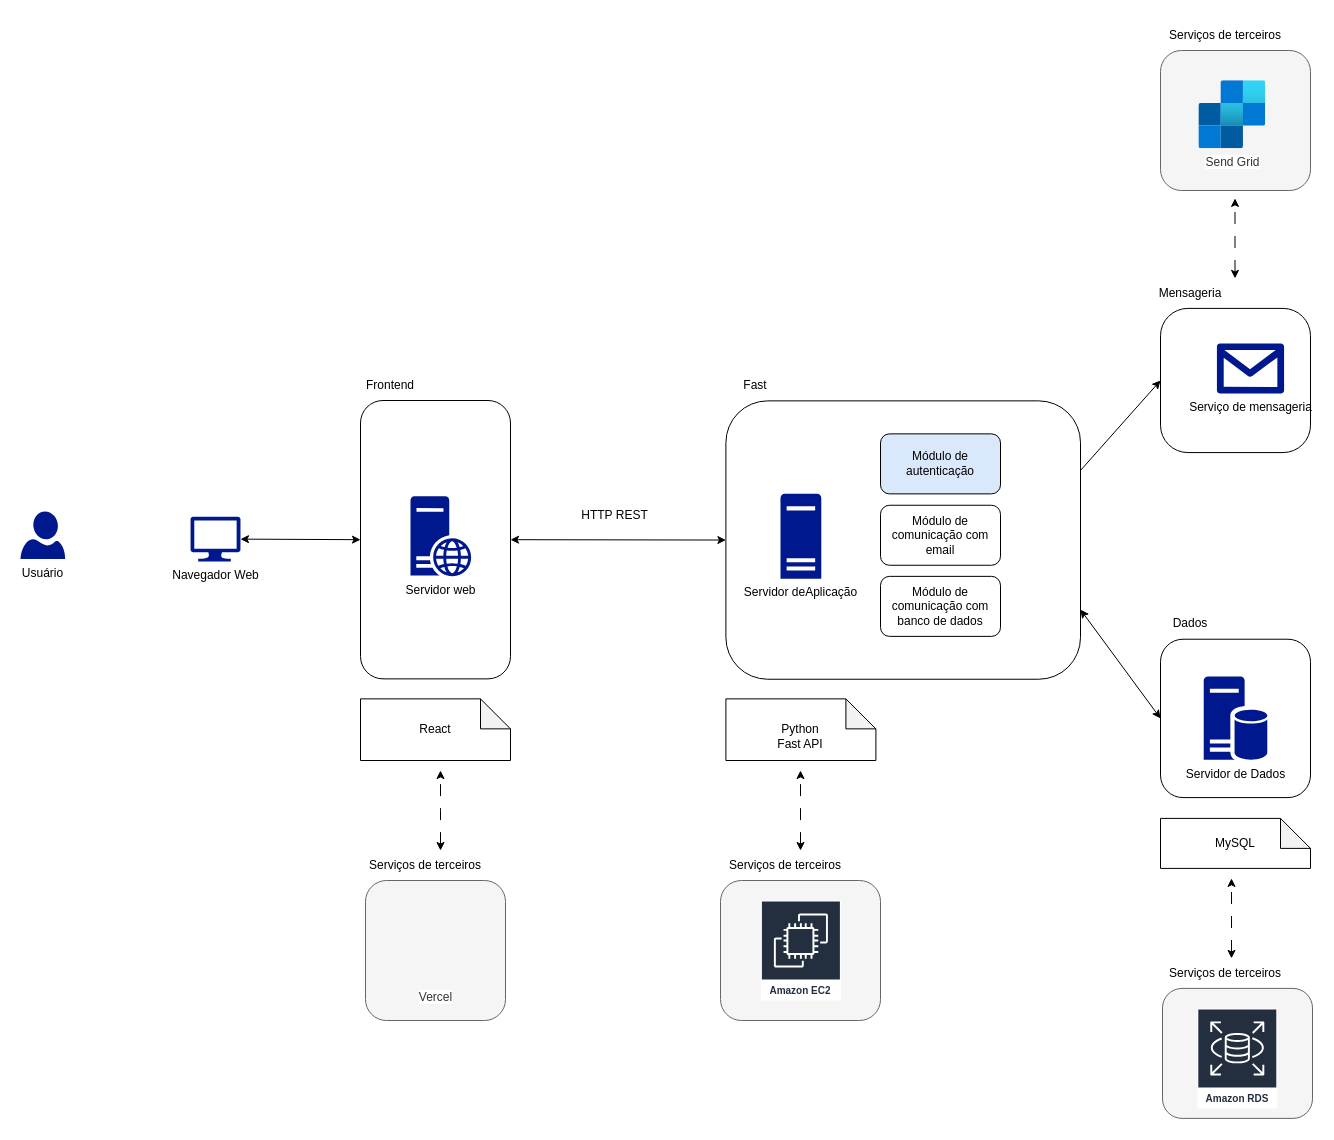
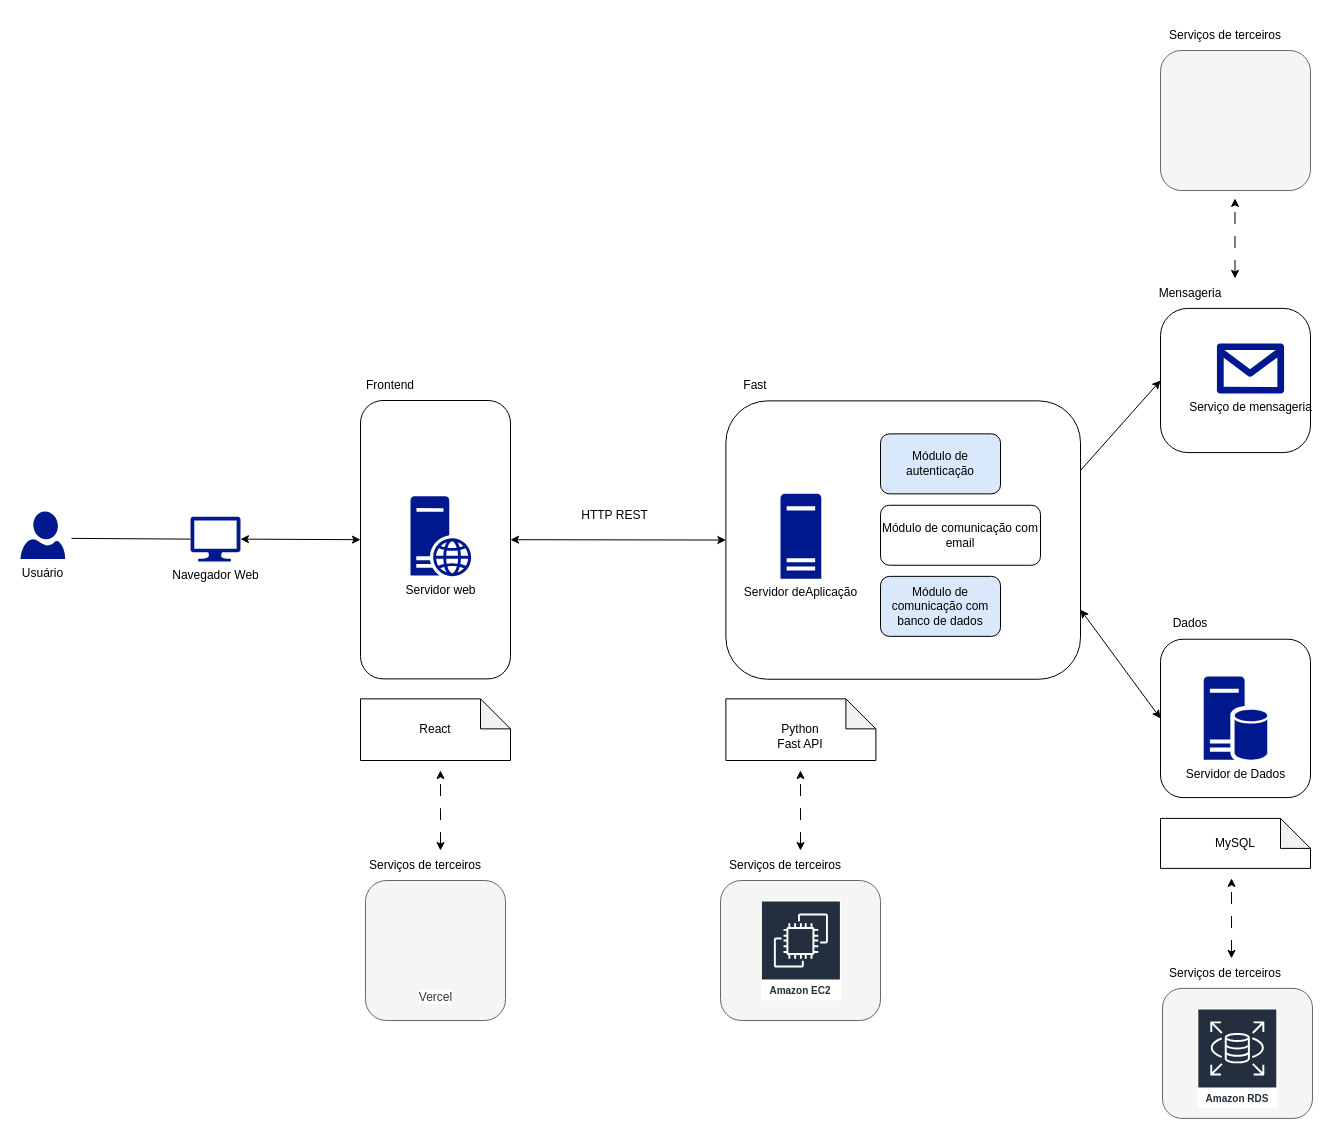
- <mxCell id="29" value="Send Grid" style="image;aspect=fixed;html=1;points=[];align=center;fontSize=12;image=img/lib/azure2/integration/SendGrid_Accounts.svg;fillColor=#f5f5f5;fontColor=#333333;strokeColor=#666666;" parent="1" vertex="1"><mxGeometry x="1198.4" y="80.27" width="66.8" height="68" as="geometry" /></mxCell>
- <mxCell id="42" value="Módulo de comunicação com email" style="rounded=1;whiteSpace=wrap;html=1;" vertex="1" parent="1"><mxGeometry x="880" y="504.75" width="120" height="60" as="geometry" /></mxCell>
+ <mxCell id="42" value="Módulo de comunicação com email" style="rounded=1;whiteSpace=wrap;html=1;" vertex="1" parent="1"><mxGeometry x="880" y="504.75" width="160" height="60" as="geometry" /></mxCell>
+ <mxCell id="16" value="" style="endArrow=none;html=1;rounded=0;exitX=1.142;exitY=0.566;exitDx=0;exitDy=0;exitPerimeter=0;entryX=0;entryY=0.5;entryDx=0;entryDy=0;entryPerimeter=0;" parent="1" source="5" target="4" edge="1"><mxGeometry width="50" height="50" relative="1" as="geometry"><mxPoint x="670" y="623" as="sourcePoint" /><mxPoint x="720" y="573" as="targetPoint" /></mxGeometry></mxCell>
- <mxCell id="43" value="Módulo de comunicação com banco de dados" style="rounded=1;whiteSpace=wrap;html=1;" vertex="1" parent="1"><mxGeometry x="880" y="575.87" width="120" height="60" as="geometry" /></mxCell>
+ <mxCell id="43" value="Módulo de comunicação com banco de dados" style="rounded=1;whiteSpace=wrap;html=1;fillColor=#dae8fc;" vertex="1" parent="1"><mxGeometry x="880" y="575.87" width="120" height="60" as="geometry" /></mxCell>
